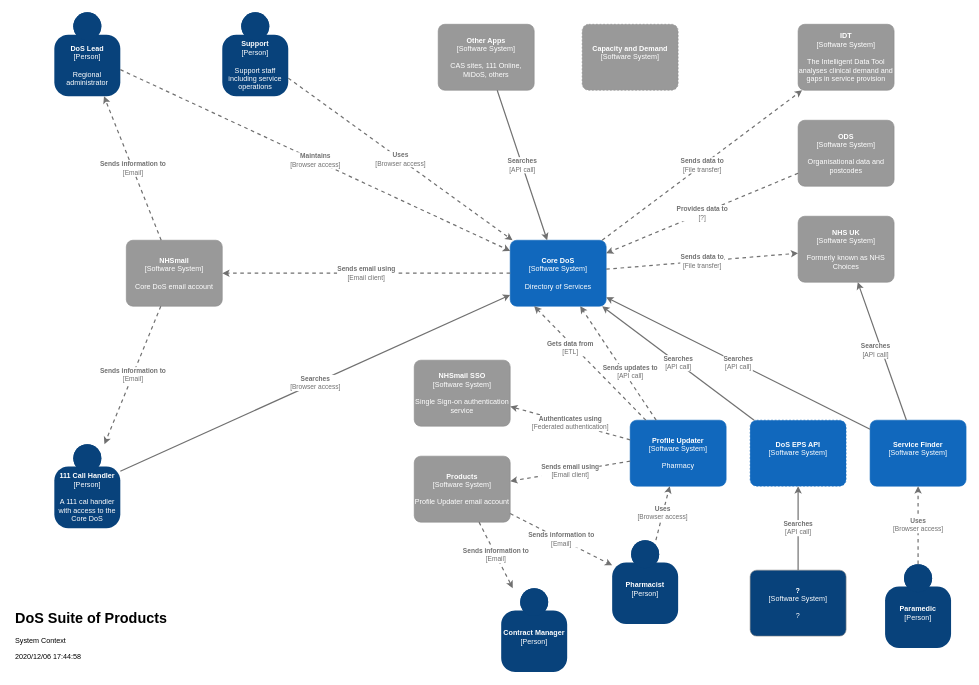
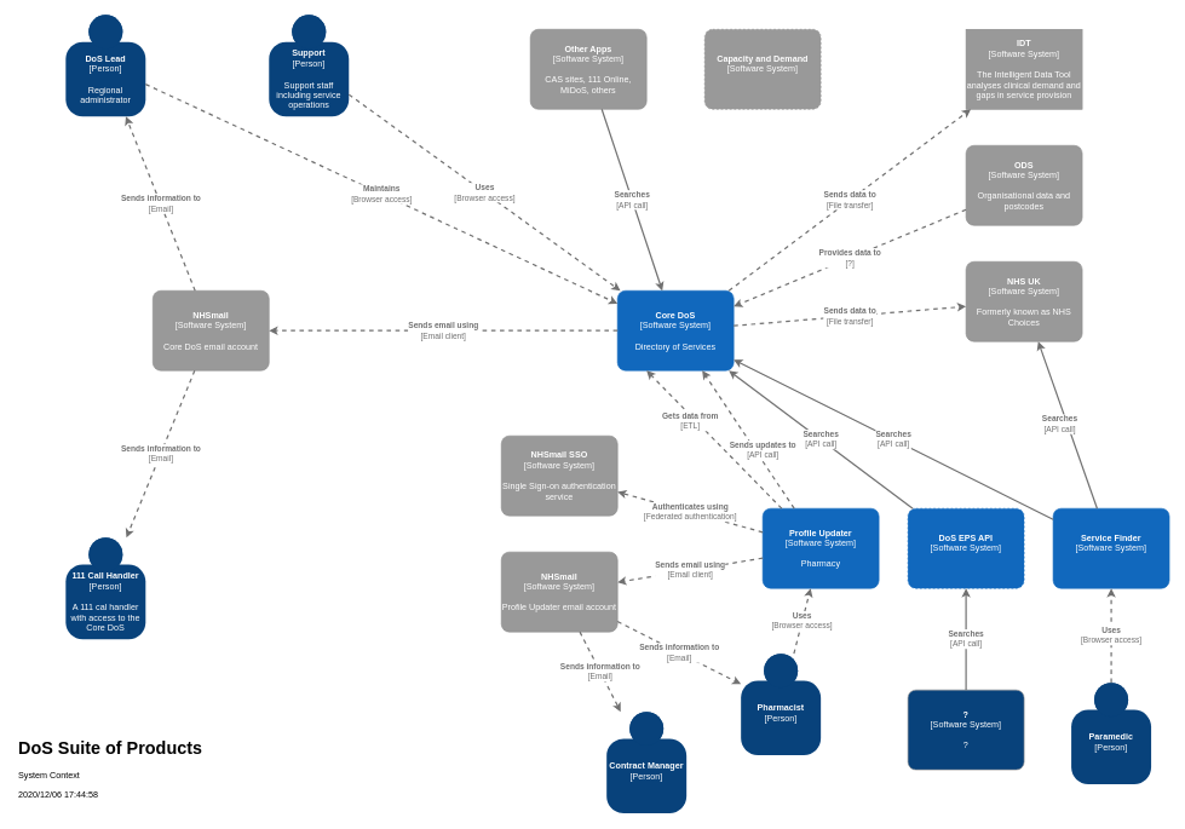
- <mxCell id="9" value="&lt;b&gt;IDT&lt;/b&gt;&lt;div&gt;[Software System]&lt;/div&gt;&lt;br&gt;&lt;div&gt;The Intelligent Data Tool analyses clinical demand and gaps in service provision&lt;/div&gt;" style="rounded=1;whiteSpace=wrap;html=1;labelBackgroundColor=none;fillColor=#999999;fontColor=#ffffff;align=center;arcSize=10;strokeColor=#8A8A8A;metaEdit=1;metaData={&quot;c4Type&quot;:{&quot;editable&quot;:false}};points=[[0.25,0,0],[0.5,0,0],[0.75,0,0],[1,0.25,0],[1,0.5,0],[1,0.75,0],[0.75,1,0],[0.5,1,0],[0.25,1,0],[0,0.75,0],[0,0.5,0],[0,0.25,0]];" vertex="1" parent="1"><mxGeometry x="1330" y="40" width="160" height="110.0" as="geometry" /></mxCell>
+ <mxCell id="9" value="&lt;b&gt;IDT&lt;/b&gt;&lt;div&gt;[Software System]&lt;/div&gt;&lt;br&gt;&lt;div&gt;The Intelligent Data Tool analyses clinical demand and gaps in service provision&lt;/div&gt;" style="whiteSpace=wrap;html=1;labelBackgroundColor=none;fillColor=#999999;fontColor=#ffffff;align=center;arcSize=10;strokeColor=#8A8A8A;metaEdit=1;metaData={&quot;c4Type&quot;:{&quot;editable&quot;:false}};points=[[0.25,0,0],[0.5,0,0],[0.75,0,0],[1,0.25,0],[1,0.5,0],[1,0.75,0],[0.75,1,0],[0.5,1,0],[0.25,1,0],[0,0.75,0],[0,0.5,0],[0,0.25,0]];rounded=0;" vertex="1" parent="1"><mxGeometry x="1330" y="40" width="160" height="110.0" as="geometry" /></mxCell>
- <mxCell id="18" value="&lt;div style=&quot;text-align: left&quot;&gt;&lt;div style=&quot;text-align: center&quot;&gt;&lt;b&gt;Searches&lt;/b&gt;&lt;/div&gt;&lt;div style=&quot;text-align: center&quot;&gt;[Browser access]&lt;/div&gt;&lt;/div&gt;" style="edgeStyle=none;rounded=0;html=1;jettySize=auto;orthogonalLoop=1;strokeColor=#707070;strokeWidth=2;fontColor=#707070;jumpStyle=none;metaEdit=1;metaData={&quot;c4Type&quot;:{&quot;editable&quot;:false}};" edge="1" parent="1" source="15" target="2"><mxGeometry width="160" relative="1" as="geometry"><mxPoint x="420" y="255.934" as="sourcePoint" /><mxPoint x="847" y="457.278" as="targetPoint" /></mxGeometry></mxCell>
- <mxCell id="37" value="&lt;b&gt;Products&lt;/b&gt;&lt;div&gt;[Software System]&lt;/div&gt;&lt;br&gt;&lt;div&gt;Profile Updater email account&lt;/div&gt;" style="rounded=1;whiteSpace=wrap;html=1;labelBackgroundColor=none;fillColor=#999999;fontColor=#ffffff;align=center;arcSize=10;strokeColor=#8A8A8A;metaEdit=1;metaData={&quot;c4Type&quot;:{&quot;editable&quot;:false}};points=[[0.25,0,0],[0.5,0,0],[0.75,0,0],[1,0.25,0],[1,0.5,0],[1,0.75,0],[0.75,1,0],[0.5,1,0],[0.25,1,0],[0,0.75,0],[0,0.5,0],[0,0.25,0]];" vertex="1" parent="1"><mxGeometry x="690" y="760" width="160" height="110.0" as="geometry" /></mxCell>
+ <mxCell id="37" value="&lt;b&gt;NHSmail&lt;/b&gt;&lt;div&gt;[Software System]&lt;/div&gt;&lt;br&gt;&lt;div&gt;Profile Updater email account&lt;/div&gt;" style="rounded=1;whiteSpace=wrap;html=1;labelBackgroundColor=none;fillColor=#999999;fontColor=#ffffff;align=center;arcSize=10;strokeColor=#8A8A8A;metaEdit=1;metaData={&quot;c4Type&quot;:{&quot;editable&quot;:false}};points=[[0.25,0,0],[0.5,0,0],[0.75,0,0],[1,0.25,0],[1,0.5,0],[1,0.75,0],[0.75,1,0],[0.5,1,0],[0.25,1,0],[0,0.75,0],[0,0.5,0],[0,0.25,0]];" vertex="1" parent="1"><mxGeometry x="690" y="760" width="160" height="110.0" as="geometry" /></mxCell>
